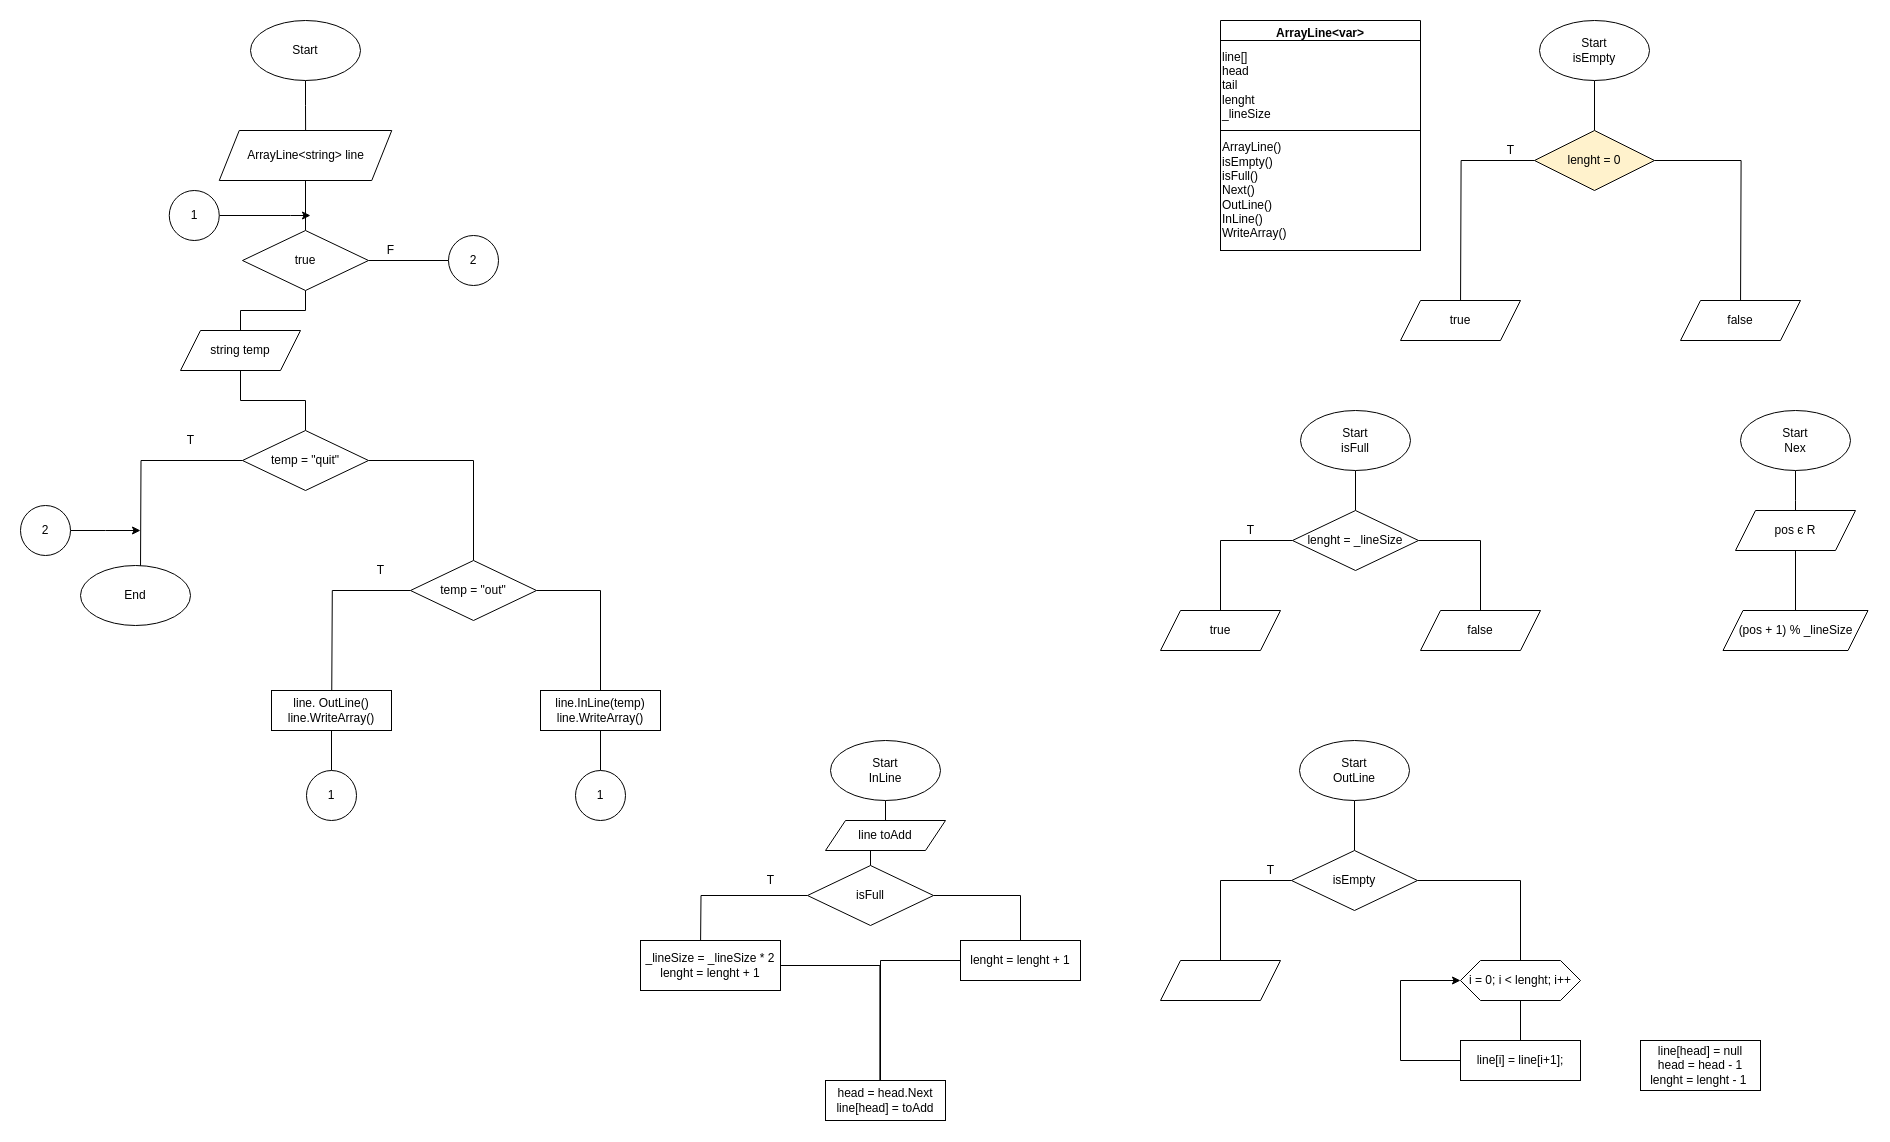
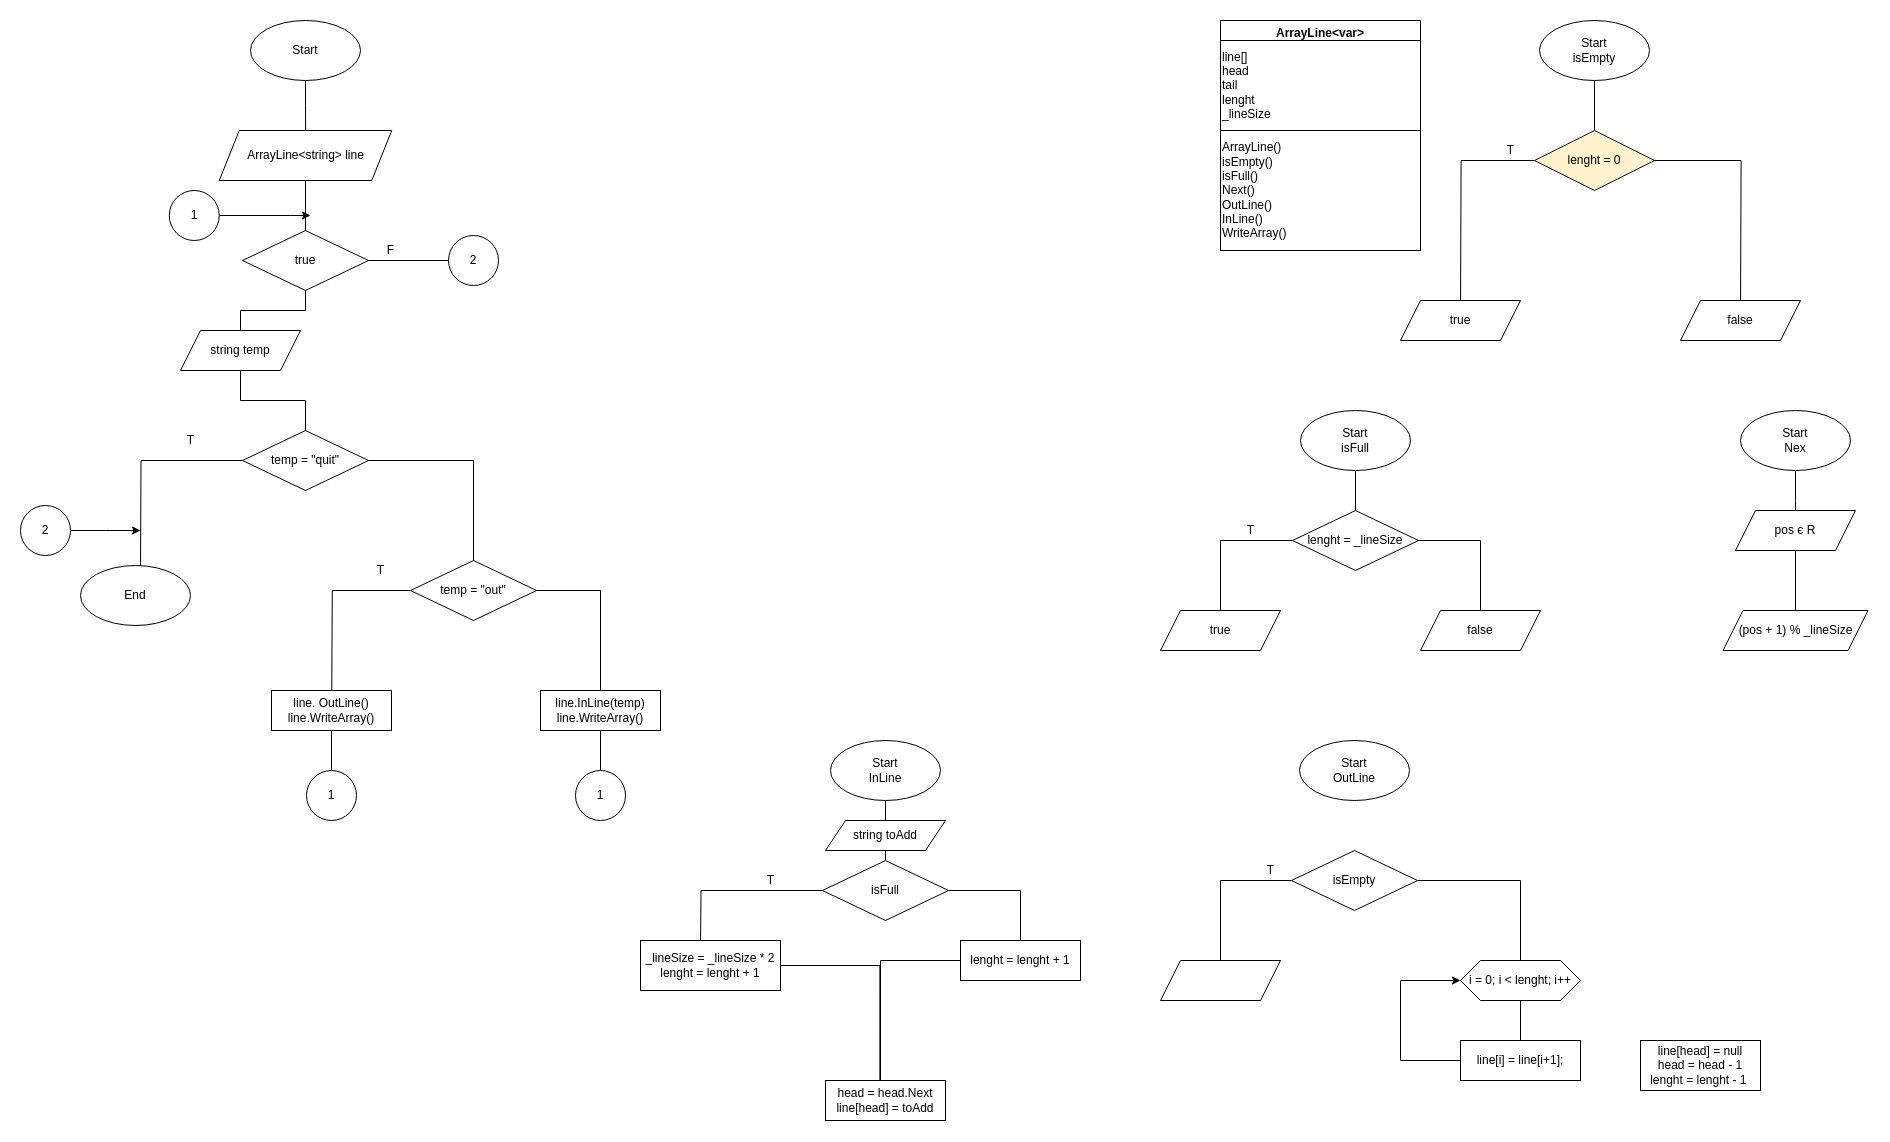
- <mxCell id="24" style="edgeStyle=orthogonalEdgeStyle;rounded=0;orthogonalLoop=1;jettySize=auto;html=1;entryX=0.5;entryY=0;entryDx=0;entryDy=0;endArrow=none;endFill=0;" edge="1" parent="1" source="25" target="28"><mxGeometry relative="1" as="geometry" /></mxCell>
- <mxCell id="45" value="line toAdd" style="shape=parallelogram;perimeter=parallelogramPerimeter;whiteSpace=wrap;html=1;fixedSize=1;" vertex="1" parent="1"><mxGeometry x="825" y="820" width="120" height="30" as="geometry" /></mxCell>
+ <mxCell id="45" value="string toAdd" style="shape=parallelogram;perimeter=parallelogramPerimeter;whiteSpace=wrap;html=1;fixedSize=1;" vertex="1" parent="1"><mxGeometry x="825" y="820" width="120" height="30" as="geometry" /></mxCell>
- <mxCell id="39" value="isFull" style="rhombus;whiteSpace=wrap;html=1;" vertex="1" parent="1"><mxGeometry x="807" y="865" width="126" height="60" as="geometry" /></mxCell>
+ <mxCell id="39" value="isFull" style="rhombus;whiteSpace=wrap;html=1;" vertex="1" parent="1"><mxGeometry x="822" y="860" width="126" height="60" as="geometry" /></mxCell>
